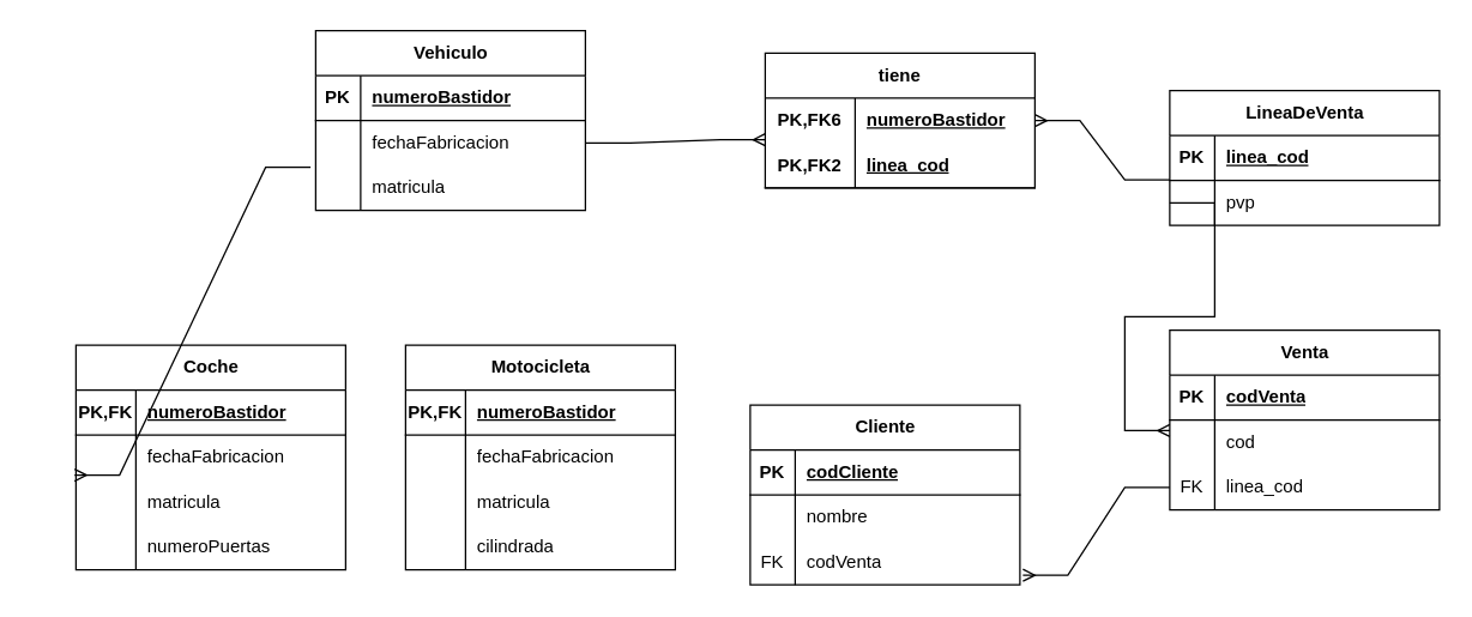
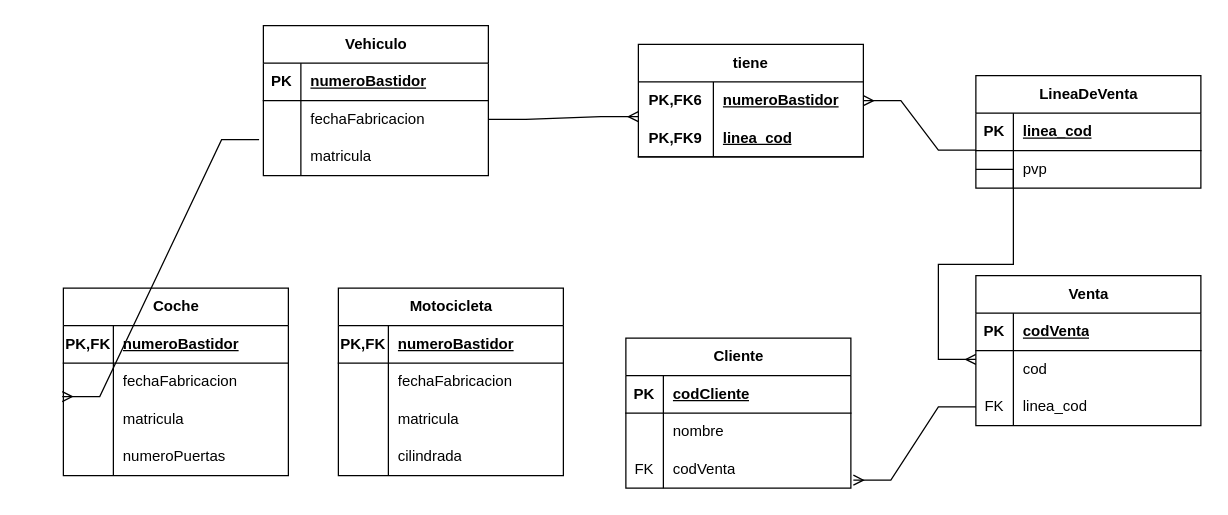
- <mxCell id="17" value="PK,FK2" style="shape=partialRectangle;connectable=0;fillColor=none;top=0;left=0;bottom=0;right=0;fontStyle=1;overflow=hidden;html=1;whiteSpace=wrap;" vertex="1" parent="16"><mxGeometry width="60" height="30" as="geometry"><mxRectangle width="60" height="30" as="alternateBounds" /></mxGeometry></mxCell>
+ <mxCell id="17" value="PK,FK9" style="shape=partialRectangle;connectable=0;fillColor=none;top=0;left=0;bottom=0;right=0;fontStyle=1;overflow=hidden;html=1;whiteSpace=wrap;" vertex="1" parent="16"><mxGeometry width="60" height="30" as="geometry"><mxRectangle width="60" height="30" as="alternateBounds" /></mxGeometry></mxCell>
